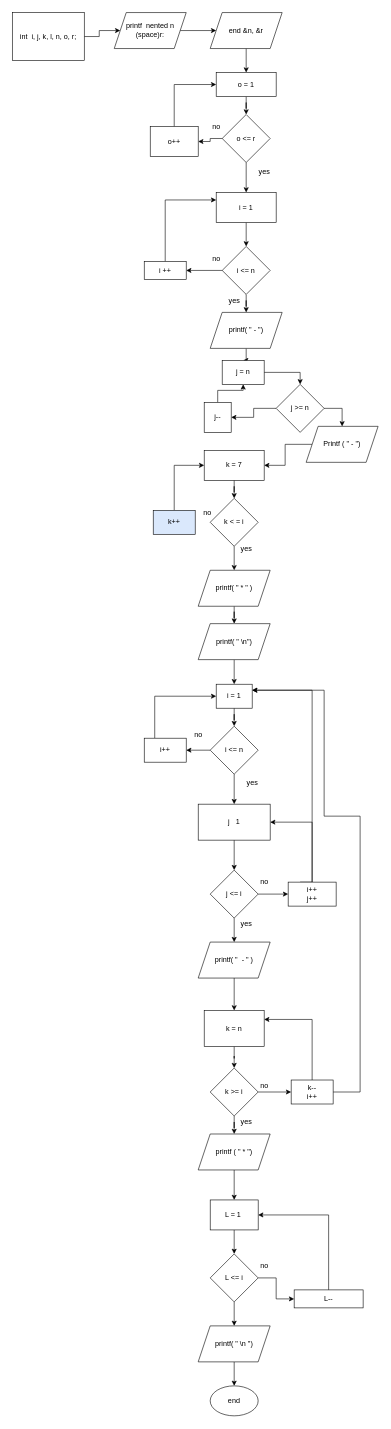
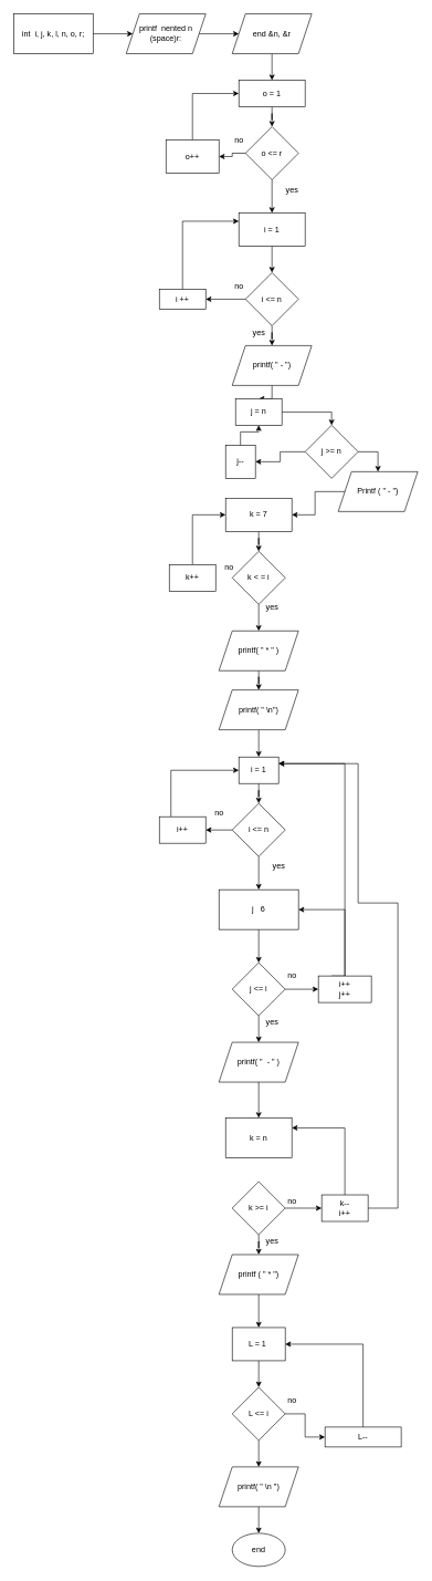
- <mxCell id="3" value="int&amp;nbsp; i, j, k, l, n, o, r;" style="whiteSpace=wrap;html=1;" vertex="1" parent="1"><mxGeometry x="20" y="20" width="120" height="80" as="geometry" /></mxCell>
+ <mxCell id="3" value="int&amp;nbsp; i, j, k, l, n, o, r;" style="whiteSpace=wrap;html=1;" vertex="1" parent="1"><mxGeometry x="20" y="20" width="120" height="60" as="geometry" /></mxCell>
- <mxCell id="52" value="j = n" style="rounded=0;whiteSpace=wrap;html=1;" vertex="1" parent="1"><mxGeometry x="370" y="600" width="70" height="40" as="geometry" /></mxCell>
+ <mxCell id="52" value="j = n" style="rounded=0;whiteSpace=wrap;html=1;" vertex="1" parent="1"><mxGeometry x="355" y="600" width="70" height="40" as="geometry" /></mxCell>
- <mxCell id="33" value="k++" style="whiteSpace=wrap;html=1;fillColor=#dae8fc;" vertex="1" parent="1"><mxGeometry x="255" y="850" width="70" height="40" as="geometry" /></mxCell>
+ <mxCell id="33" value="k++" style="whiteSpace=wrap;html=1;" vertex="1" parent="1"><mxGeometry x="255" y="850" width="70" height="40" as="geometry" /></mxCell>
- <mxCell id="50" value="j&amp;nbsp; &amp;nbsp;1" style="rounded=0;whiteSpace=wrap;html=1;" vertex="1" parent="1"><mxGeometry x="330" y="1340" width="120" height="60" as="geometry" /></mxCell>
+ <mxCell id="50" value="j&amp;nbsp; &amp;nbsp;6" style="rounded=0;whiteSpace=wrap;html=1;" vertex="1" parent="1"><mxGeometry x="330" y="1340" width="120" height="60" as="geometry" /></mxCell>
- <mxCell id="70" value="" style="edgeStyle=orthogonalEdgeStyle;rounded=0;orthogonalLoop=1;jettySize=auto;html=1;" edge="1" parent="1" source="71" target="74"><mxGeometry relative="1" as="geometry" /></mxCell>
